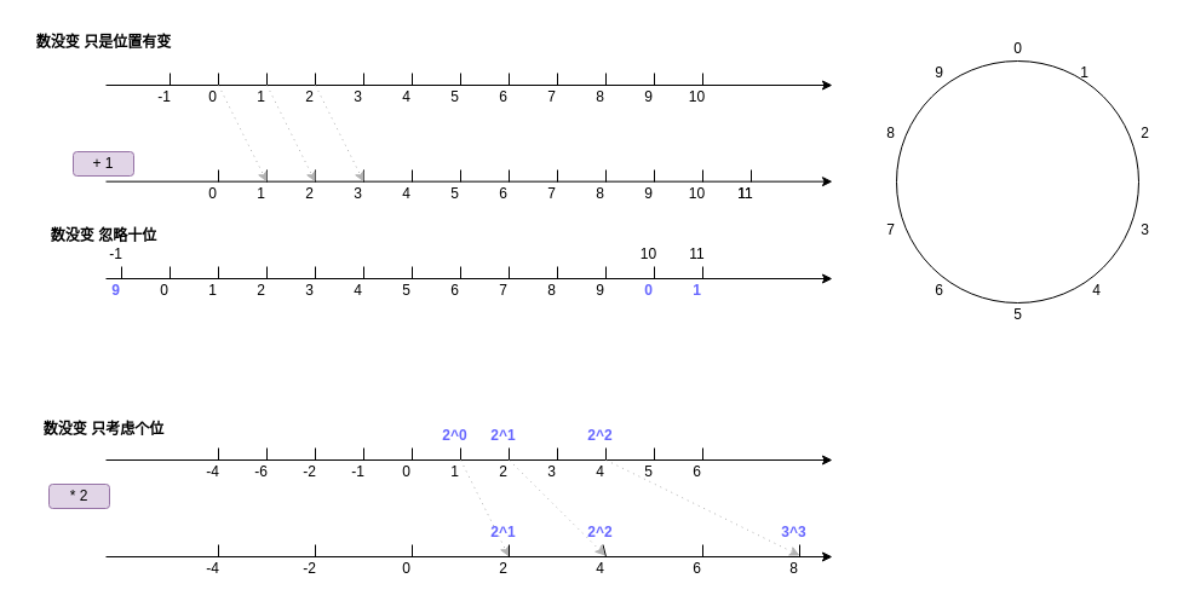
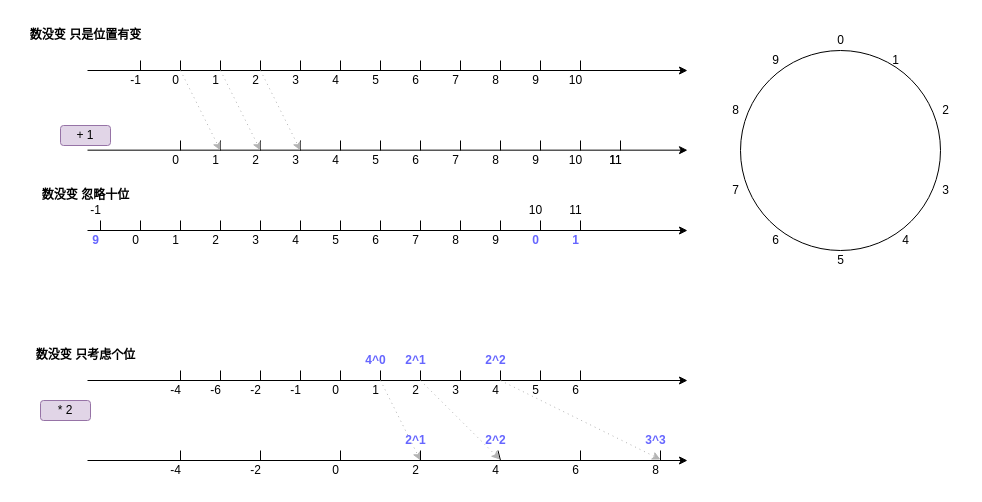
- <mxCell id="146" value="&lt;font color=&quot;#6666ff&quot;&gt;&lt;b&gt;2^0&lt;/b&gt;&lt;/font&gt;" style="text;html=1;align=center;verticalAlign=middle;resizable=0;points=[];autosize=1;strokeColor=none;fillColor=none;spacing=0;" vertex="1" parent="1"><mxGeometry x="355" y="350" width="40" height="20" as="geometry" /></mxCell>
+ <mxCell id="146" value="&lt;font color=&quot;#6666ff&quot;&gt;&lt;b&gt;4^0&lt;/b&gt;&lt;/font&gt;" style="text;html=1;align=center;verticalAlign=middle;resizable=0;points=[];autosize=1;strokeColor=none;fillColor=none;spacing=0;" vertex="1" parent="1"><mxGeometry x="355" y="350" width="40" height="20" as="geometry" /></mxCell>
